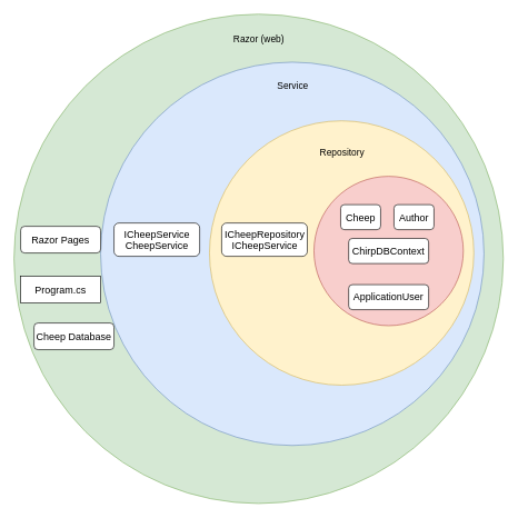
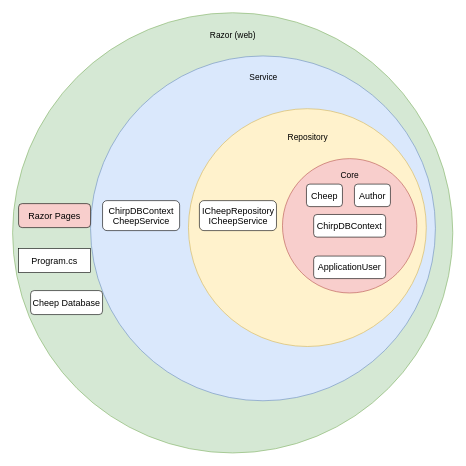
+ <mxCell id="14" value="&lt;font style=&quot;font-size: 14px;&quot;&gt;Core&lt;/font&gt;" style="text;html=1;align=center;verticalAlign=middle;resizable=0;points=[];autosize=1;strokeColor=none;fillColor=none;" parent="12" vertex="1"><mxGeometry x="87" y="12.5" width="50" height="30" as="geometry" /></mxCell>
- <mxCell id="19" value="&lt;span style=&quot;font-size: 15px;&quot;&gt;Razor Pages&lt;/span&gt;" style="rounded=1;whiteSpace=wrap;html=1;" vertex="1" parent="1"><mxGeometry x="30" y="339" width="120" height="40" as="geometry" /></mxCell>
+ <mxCell id="19" value="&lt;span style=&quot;font-size: 15px;&quot;&gt;Razor Pages&lt;/span&gt;" style="rounded=1;whiteSpace=wrap;html=1;fillColor=#f8cecc;" vertex="1" parent="1"><mxGeometry x="30" y="339" width="120" height="40" as="geometry" /></mxCell>
- <mxCell id="7" value="&lt;font style=&quot;font-size: 15px;&quot;&gt;ICheepService&lt;/font&gt;&lt;div&gt;&lt;font style=&quot;font-size: 15px;&quot;&gt;CheepService&lt;/font&gt;&lt;/div&gt;" style="rounded=1;whiteSpace=wrap;html=1;" vertex="1" parent="4"><mxGeometry x="20" y="241.25" width="128.5" height="50" as="geometry" /></mxCell>
+ <mxCell id="7" value="&lt;font style=&quot;font-size: 15px;&quot;&gt;ChirpDBContext&lt;/font&gt;&lt;div&gt;&lt;font style=&quot;font-size: 15px;&quot;&gt;CheepService&lt;/font&gt;&lt;/div&gt;" style="rounded=1;whiteSpace=wrap;html=1;" vertex="1" parent="4"><mxGeometry x="20" y="241.25" width="128.5" height="50" as="geometry" /></mxCell>
